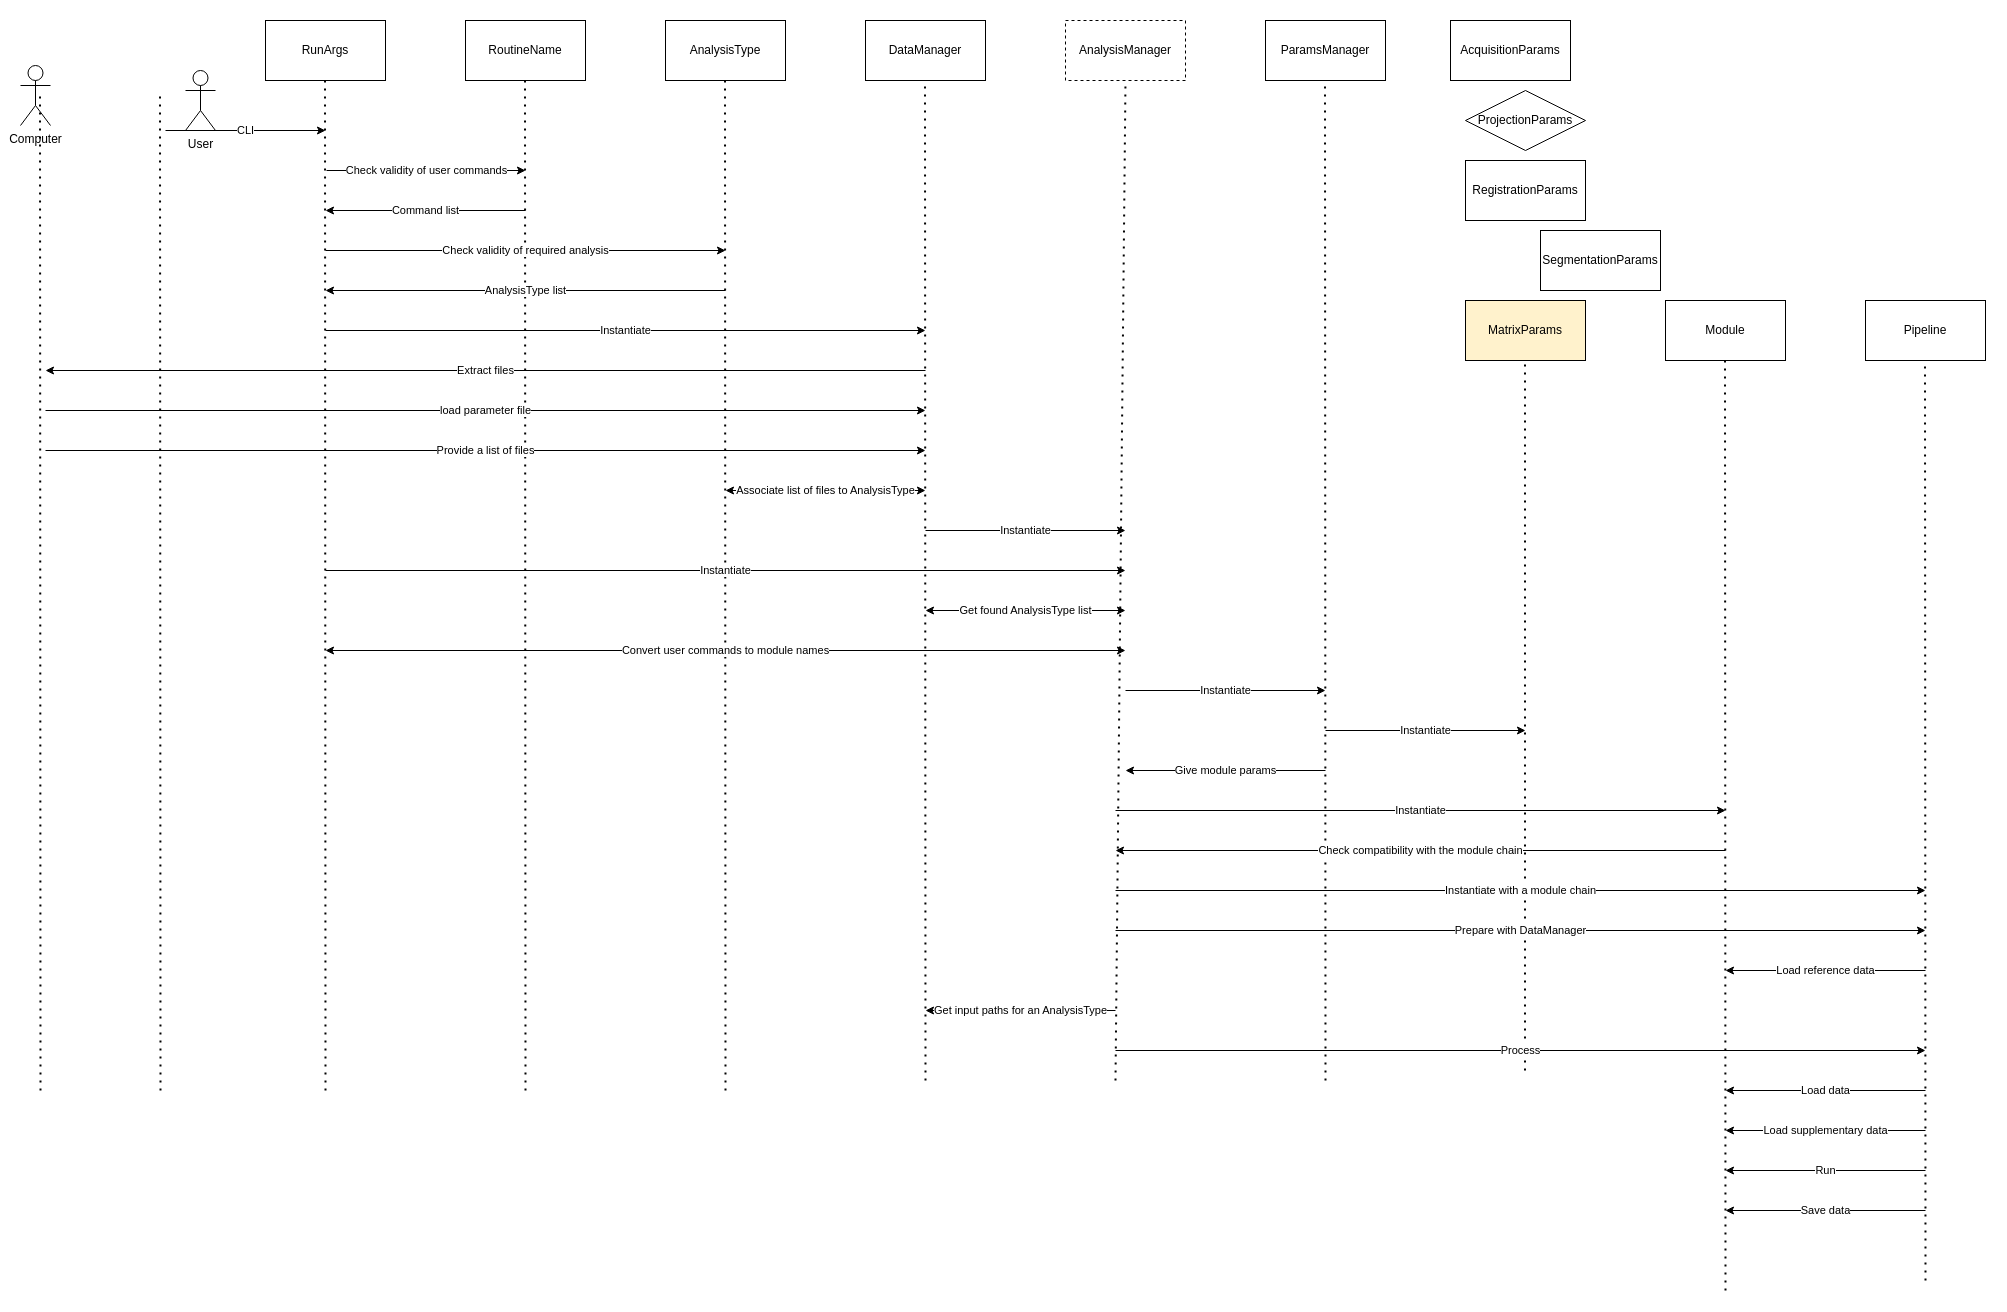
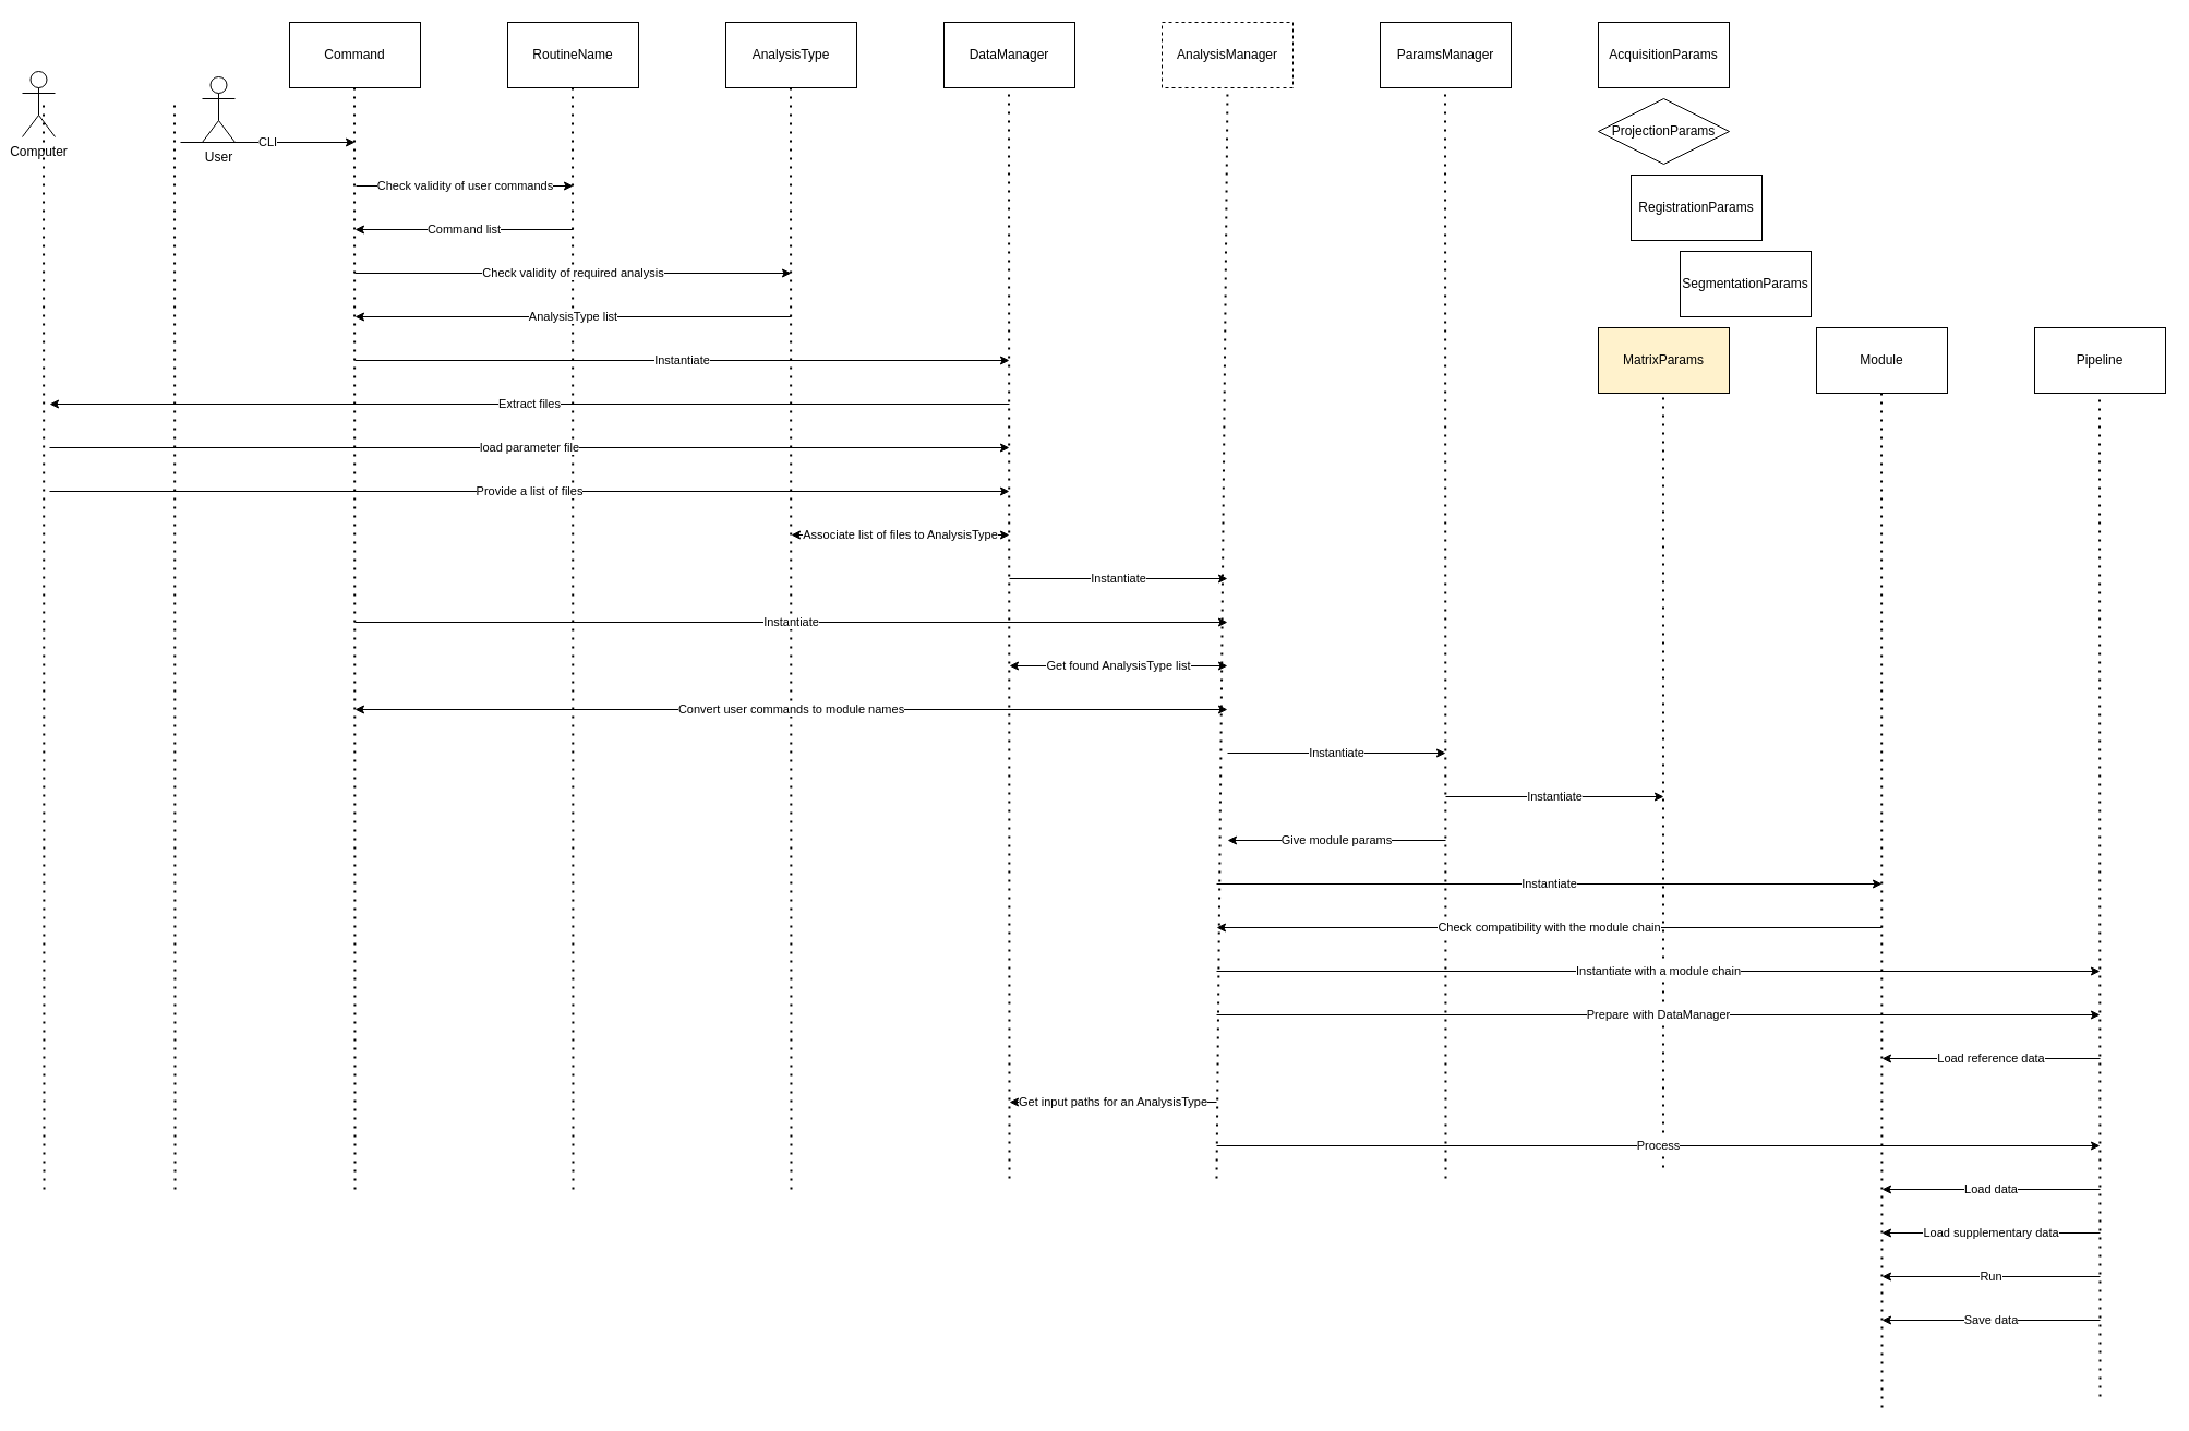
- <mxCell id="7" value="RunArgs" style="rounded=0;whiteSpace=wrap;html=1;" parent="1" vertex="1"><mxGeometry x="265" y="20" width="120" height="60" as="geometry" /></mxCell>
+ <mxCell id="7" value="Command" style="rounded=0;whiteSpace=wrap;html=1;" parent="1" vertex="1"><mxGeometry x="265" y="20" width="120" height="60" as="geometry" /></mxCell>
- <mxCell id="14" value="&lt;div&gt;AcquisitionParams&lt;/div&gt;" style="rounded=0;whiteSpace=wrap;html=1;" parent="1" vertex="1"><mxGeometry x="1450" y="20" width="120" height="60" as="geometry" /></mxCell>
+ <mxCell id="14" value="&lt;div&gt;AcquisitionParams&lt;/div&gt;" style="rounded=0;whiteSpace=wrap;html=1;" parent="1" vertex="1"><mxGeometry x="1465" y="20" width="120" height="60" as="geometry" /></mxCell>
- <mxCell id="11" value="RegistrationParams" style="rounded=0;whiteSpace=wrap;html=1;" parent="1" vertex="1"><mxGeometry x="1465" y="160" width="120" height="60" as="geometry" /></mxCell>
+ <mxCell id="11" value="RegistrationParams" style="rounded=0;whiteSpace=wrap;html=1;" parent="1" vertex="1"><mxGeometry x="1495" y="160" width="120" height="60" as="geometry" /></mxCell>
